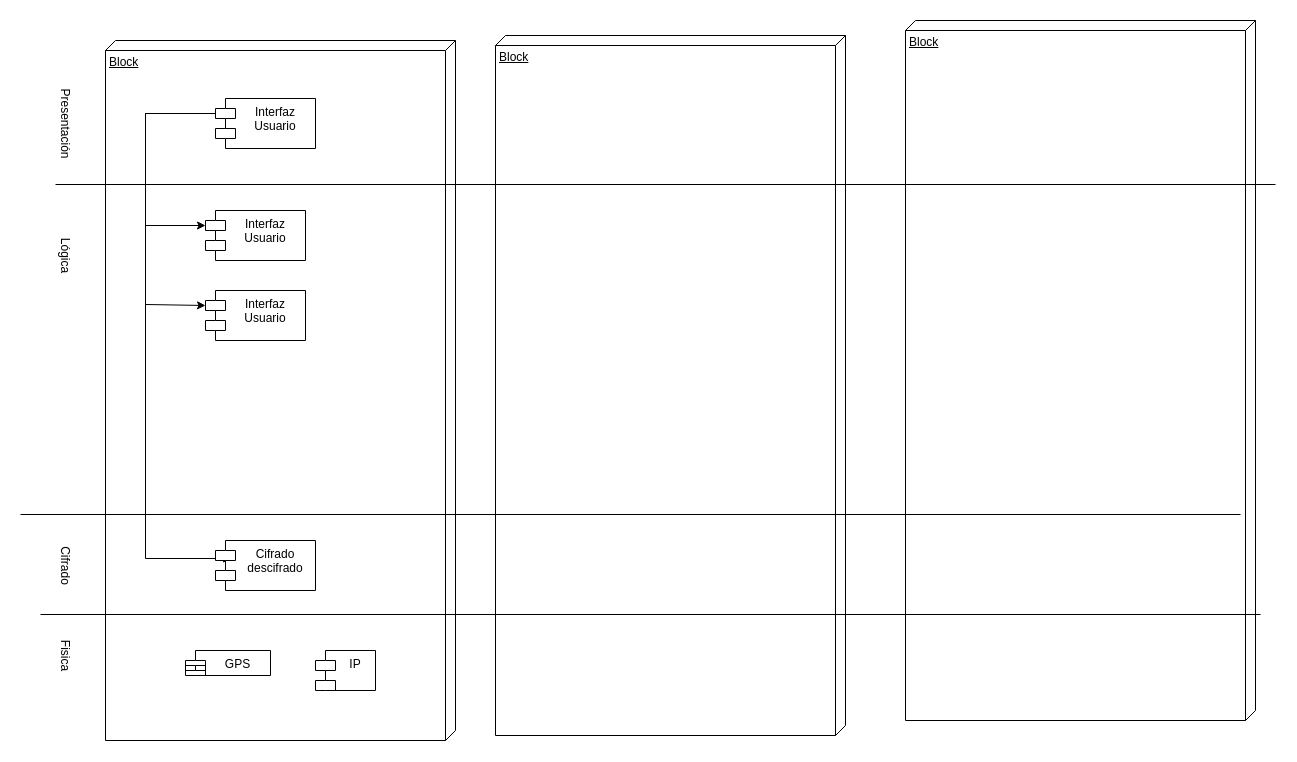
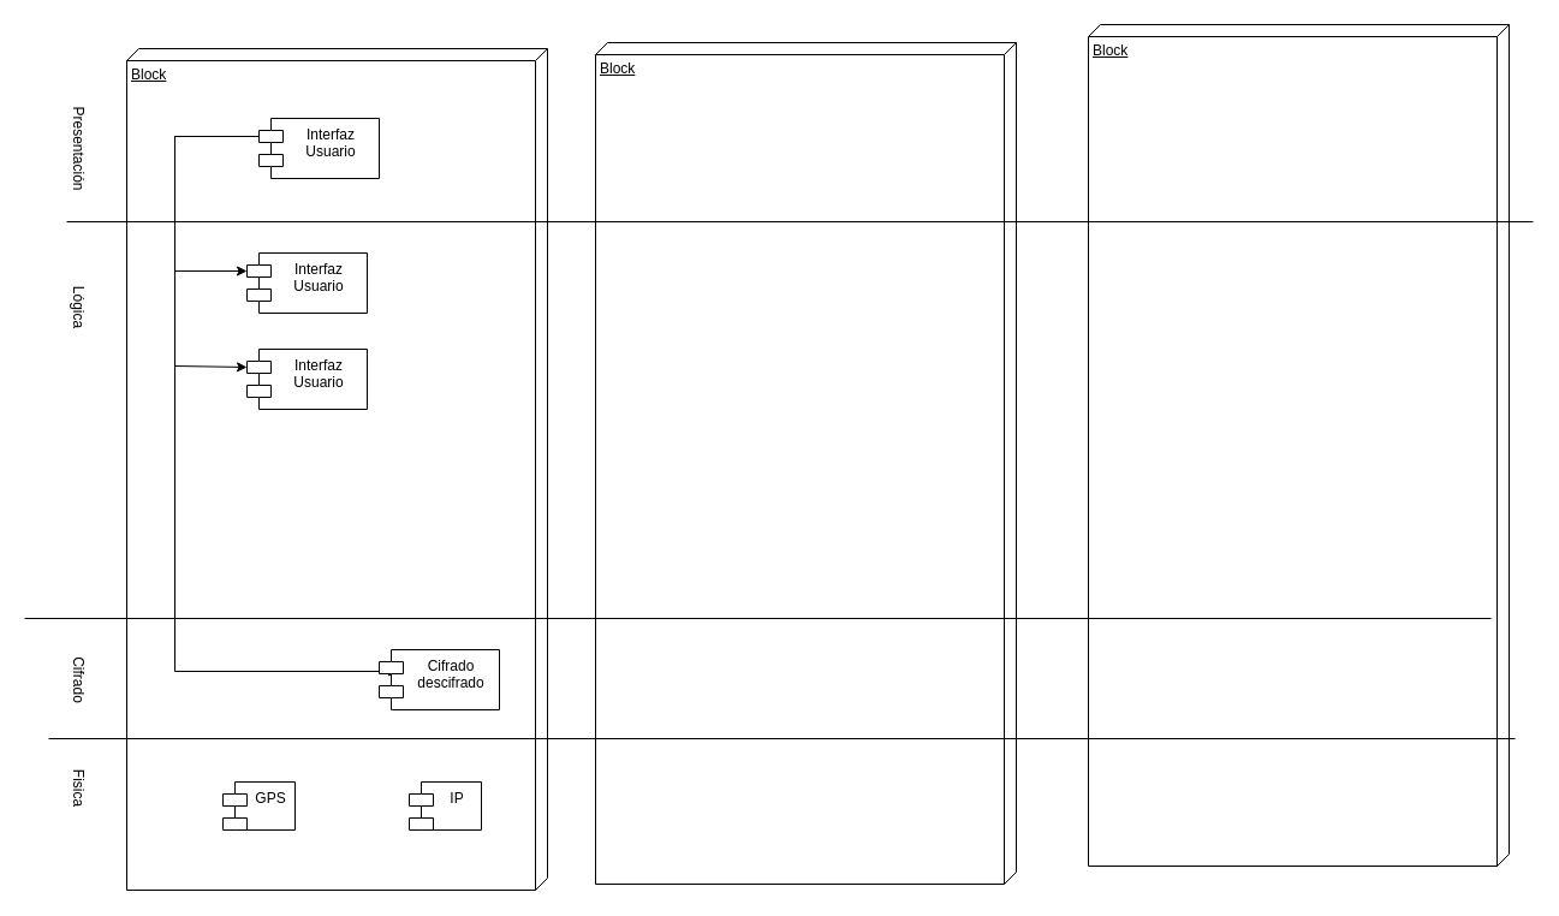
- <mxCell id="17" value="&lt;div&gt;Cifrado&lt;/div&gt;&lt;div&gt;descifrado&lt;br&gt;&lt;/div&gt;" style="shape=module;align=left;spacingLeft=20;align=center;verticalAlign=top;whiteSpace=wrap;html=1;" vertex="1" parent="1"><mxGeometry x="215" y="540" width="100" height="50" as="geometry" /></mxCell>
+ <mxCell id="17" value="&lt;div&gt;Cifrado&lt;/div&gt;&lt;div&gt;descifrado&lt;br&gt;&lt;/div&gt;" style="shape=module;align=left;spacingLeft=20;align=center;verticalAlign=top;whiteSpace=wrap;html=1;" vertex="1" parent="1"><mxGeometry x="315" y="540" width="100" height="50" as="geometry" /></mxCell>
- <mxCell id="19" value="GPS" style="shape=module;align=left;spacingLeft=20;align=center;verticalAlign=top;whiteSpace=wrap;html=1;" vertex="1" parent="1"><mxGeometry x="185" y="650" width="85" height="25" as="geometry" /></mxCell>
+ <mxCell id="19" value="GPS" style="shape=module;align=left;spacingLeft=20;align=center;verticalAlign=top;whiteSpace=wrap;html=1;" vertex="1" parent="1"><mxGeometry x="185" y="650" width="60" height="40" as="geometry" /></mxCell>
- <mxCell id="18" value="IP" style="shape=module;align=left;spacingLeft=20;align=center;verticalAlign=top;whiteSpace=wrap;html=1;" vertex="1" parent="1"><mxGeometry x="315" y="650" width="60" height="40" as="geometry" /></mxCell>
+ <mxCell id="18" value="IP" style="shape=module;align=left;spacingLeft=20;align=center;verticalAlign=top;whiteSpace=wrap;html=1;" vertex="1" parent="1"><mxGeometry x="340" y="650" width="60" height="40" as="geometry" /></mxCell>
